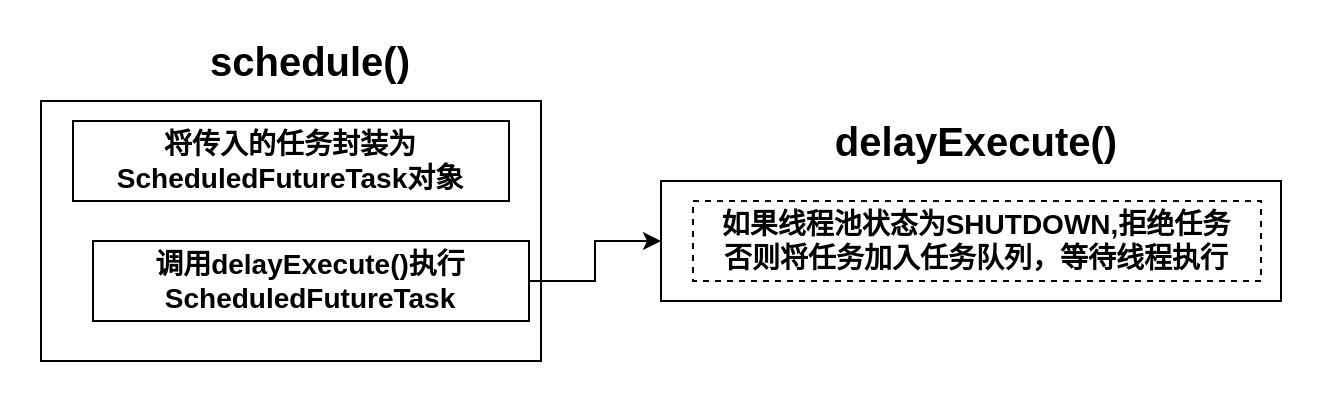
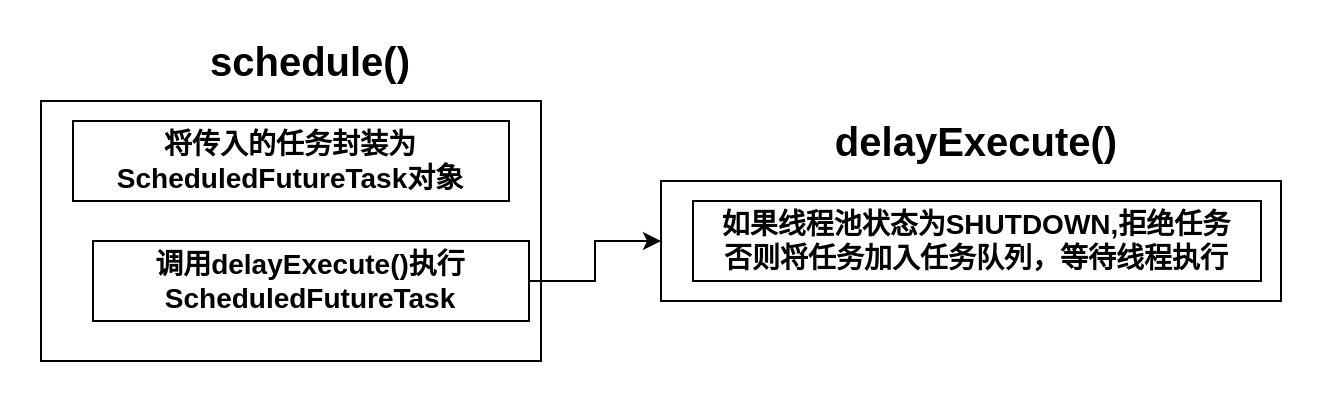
- <mxCell id="8" value="&lt;span style=&quot;font-size: 14px&quot;&gt;&lt;b&gt;如果线程池状态为SHUTDOWN,拒绝任务&lt;br&gt;&lt;/b&gt;&lt;/span&gt;&lt;b&gt;&lt;font style=&quot;font-size: 14px&quot;&gt;否则将任务加入任务队列，等待线程执行&lt;/font&gt;&lt;/b&gt;&lt;span style=&quot;font-size: 14px&quot;&gt;&lt;b&gt;&lt;br&gt;&lt;/b&gt;&lt;/span&gt;" style="rounded=0;whiteSpace=wrap;html=1;dashed=1;" vertex="1" parent="1"><mxGeometry x="346" y="100" width="284" height="40" as="geometry" /></mxCell>
+ <mxCell id="8" value="&lt;span style=&quot;font-size: 14px&quot;&gt;&lt;b&gt;如果线程池状态为SHUTDOWN,拒绝任务&lt;br&gt;&lt;/b&gt;&lt;/span&gt;&lt;b&gt;&lt;font style=&quot;font-size: 14px&quot;&gt;否则将任务加入任务队列，等待线程执行&lt;/font&gt;&lt;/b&gt;&lt;span style=&quot;font-size: 14px&quot;&gt;&lt;b&gt;&lt;br&gt;&lt;/b&gt;&lt;/span&gt;" style="rounded=0;whiteSpace=wrap;html=1;" vertex="1" parent="1"><mxGeometry x="346" y="100" width="284" height="40" as="geometry" /></mxCell>
